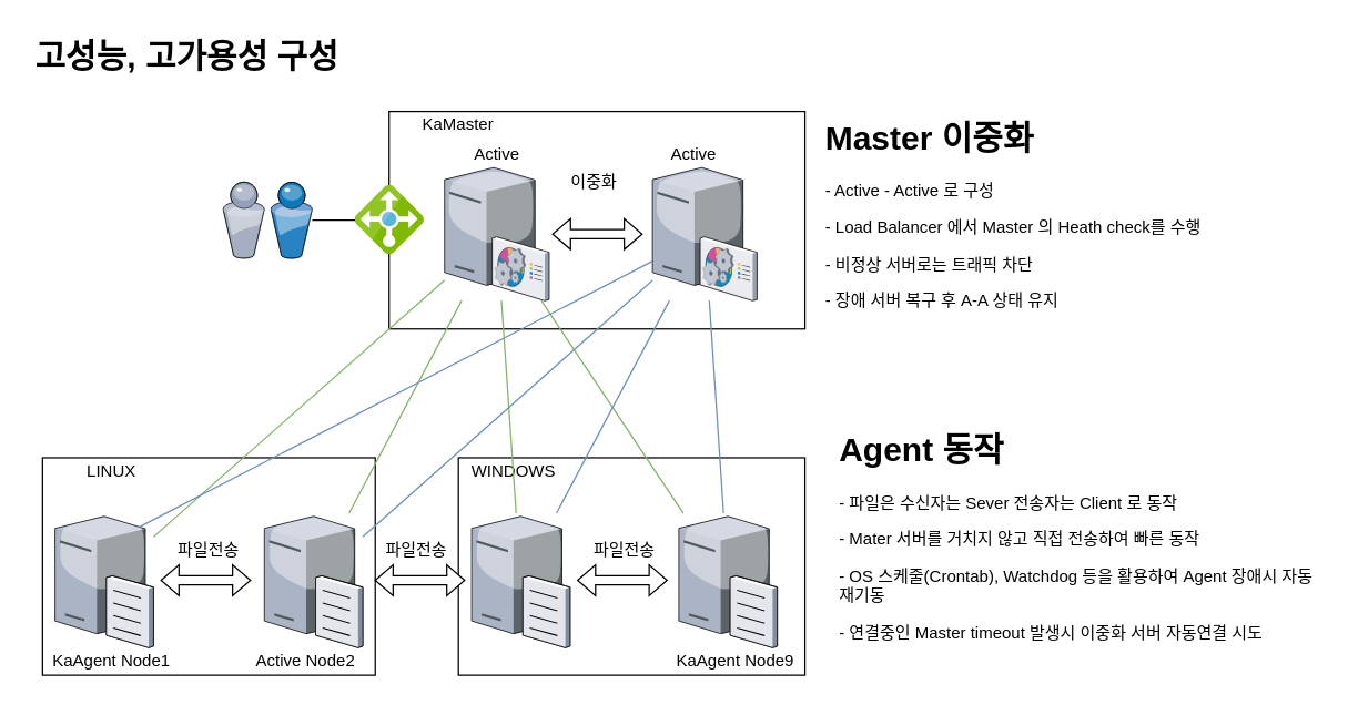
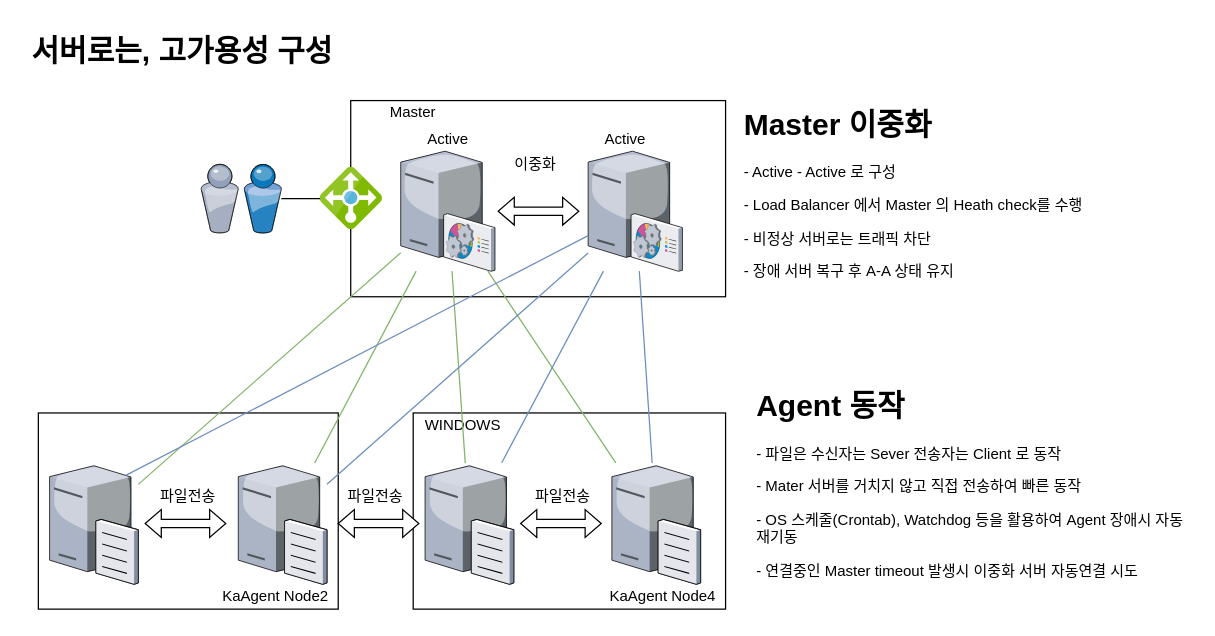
- <mxCell id="41" value="&lt;h1&gt;고성능, 고가용성 구성&lt;/h1&gt;" style="text;html=1;strokeColor=none;fillColor=none;spacing=5;spacingTop=-20;whiteSpace=wrap;overflow=hidden;rounded=0;" vertex="1" parent="1"><mxGeometry x="20" y="20.5" width="270" height="120" as="geometry" /></mxCell>
+ <mxCell id="41" value="&lt;h1&gt;서버로는, 고가용성 구성&lt;/h1&gt;" style="text;html=1;strokeColor=none;fillColor=none;spacing=5;spacingTop=-20;whiteSpace=wrap;overflow=hidden;rounded=0;" vertex="1" parent="1"><mxGeometry x="20" y="20.5" width="270" height="120" as="geometry" /></mxCell>
- <mxCell id="5" value="KaMaster" style="text;html=1;strokeColor=none;fillColor=none;align=center;verticalAlign=middle;whiteSpace=wrap;rounded=0;" vertex="1" parent="1"><mxGeometry x="280" y="80" width="100" height="20" as="geometry" /></mxCell>
+ <mxCell id="5" value="Master" style="text;html=1;strokeColor=none;fillColor=none;align=center;verticalAlign=middle;whiteSpace=wrap;rounded=0;" vertex="1" parent="1"><mxGeometry x="280" y="80" width="100" height="20" as="geometry" /></mxCell>
- <mxCell id="11" value="LINUX" style="text;html=1;strokeColor=none;fillColor=none;align=center;verticalAlign=middle;whiteSpace=wrap;rounded=0;" vertex="1" parent="1"><mxGeometry x="30" y="330" width="100" height="20" as="geometry" /></mxCell>
- <mxCell id="9" value="KaAgent Node1" style="text;html=1;strokeColor=none;fillColor=none;align=center;verticalAlign=middle;whiteSpace=wrap;rounded=0;" vertex="1" parent="1"><mxGeometry x="30" y="467" width="100" height="20" as="geometry" /></mxCell>
- <mxCell id="10" value="Active Node2" style="text;html=1;strokeColor=none;fillColor=none;align=center;verticalAlign=middle;whiteSpace=wrap;rounded=0;" vertex="1" parent="1"><mxGeometry x="170" y="467" width="100" height="20" as="geometry" /></mxCell>
+ <mxCell id="10" value="KaAgent Node2" style="text;html=1;strokeColor=none;fillColor=none;align=center;verticalAlign=middle;whiteSpace=wrap;rounded=0;" vertex="1" parent="1"><mxGeometry x="170" y="467" width="100" height="20" as="geometry" /></mxCell>
- <mxCell id="16" value="KaAgent Node9" style="text;html=1;strokeColor=none;fillColor=none;align=center;verticalAlign=middle;whiteSpace=wrap;rounded=0;" vertex="1" parent="1"><mxGeometry x="480" y="467" width="100" height="20" as="geometry" /></mxCell>
+ <mxCell id="16" value="KaAgent Node4" style="text;html=1;strokeColor=none;fillColor=none;align=center;verticalAlign=middle;whiteSpace=wrap;rounded=0;" vertex="1" parent="1"><mxGeometry x="480" y="467" width="100" height="20" as="geometry" /></mxCell>
